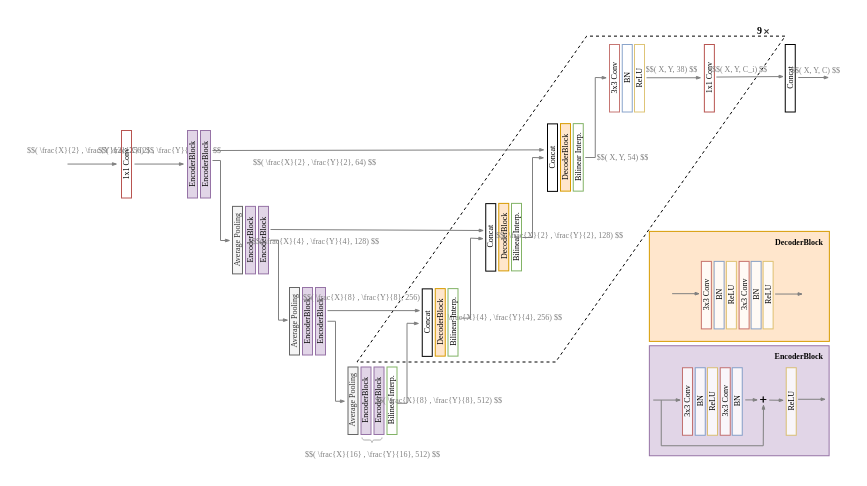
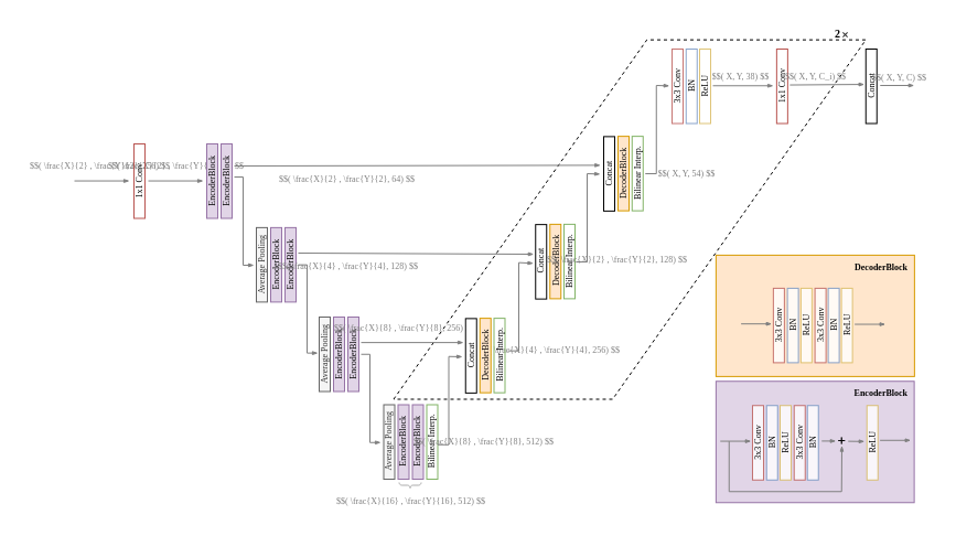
- <mxCell id="79" value="9" style="text;html=1;align=center;verticalAlign=middle;resizable=0;points=[];autosize=1;strokeColor=none;fillColor=none;fontSize=10;fontFamily=Times New Roman;fontColor=#000000;fontStyle=1" parent="1" vertex="1"><mxGeometry x="749" width="20" height="20" as="geometry" y="20" /></mxCell>
+ <mxCell id="79" value="2" style="text;html=1;align=center;verticalAlign=middle;resizable=0;points=[];autosize=1;strokeColor=none;fillColor=none;fontSize=10;fontFamily=Times New Roman;fontColor=#000000;fontStyle=1" parent="1" vertex="1"><mxGeometry x="749" width="20" height="20" as="geometry" y="20" /></mxCell>
